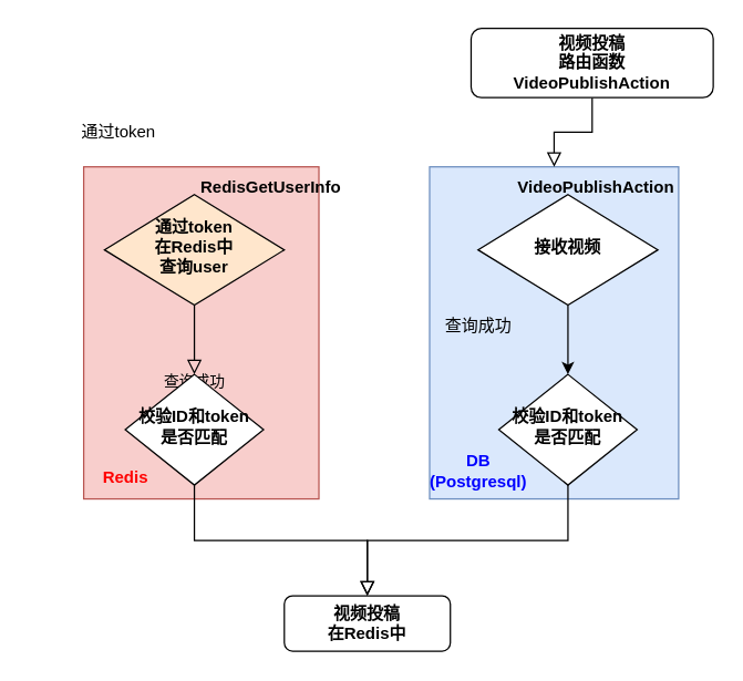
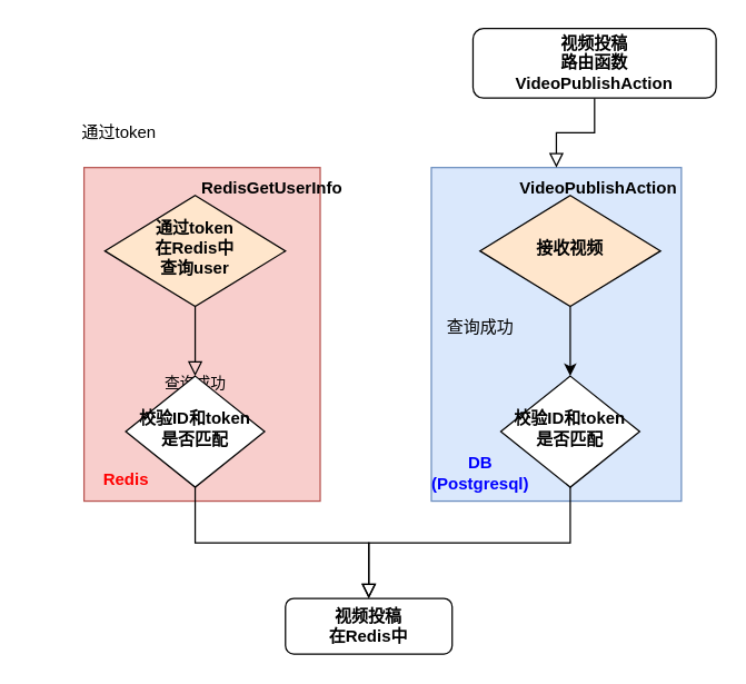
- <mxCell id="13" value="&lt;b&gt;接收视频&lt;br&gt;&lt;/b&gt;" style="rhombus;whiteSpace=wrap;html=1;shadow=0;fontFamily=Helvetica;fontSize=12;align=center;strokeWidth=1;spacing=6;spacingTop=-4;" vertex="1" parent="1"><mxGeometry x="345" y="140" width="130" height="80" as="geometry" /></mxCell>
+ <mxCell id="13" value="&lt;b&gt;接收视频&lt;br&gt;&lt;/b&gt;" style="rhombus;whiteSpace=wrap;html=1;shadow=0;fontFamily=Helvetica;fontSize=12;align=center;strokeWidth=1;spacing=6;spacingTop=-4;fillColor=#ffe6cc;" vertex="1" parent="1"><mxGeometry x="345" y="140" width="130" height="80" as="geometry" /></mxCell>
